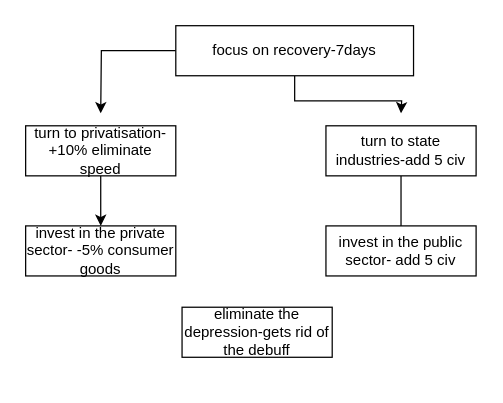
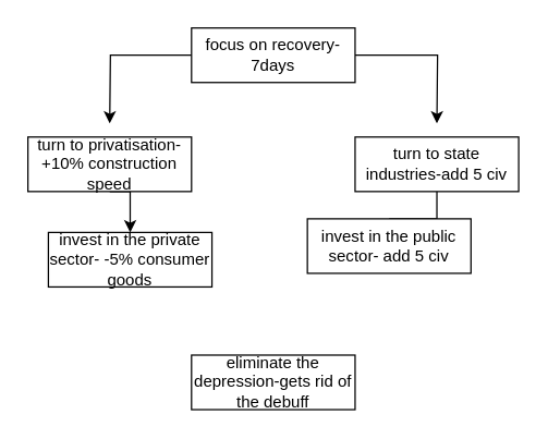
- <mxCell id="4" value="focus on recovery-7days" style="rounded=0;whiteSpace=wrap;html=1;" parent="1" vertex="1"><mxGeometry x="140" y="20" width="190" height="40" as="geometry" /></mxCell>
+ <mxCell id="4" value="focus on recovery-7days" style="rounded=0;whiteSpace=wrap;html=1;" parent="1" vertex="1"><mxGeometry x="140" y="20" width="120" height="40" as="geometry" /></mxCell>
- <mxCell id="6" value="turn to privatisation- +10% eliminate speed" style="rounded=0;whiteSpace=wrap;html=1;" parent="1" vertex="1"><mxGeometry x="20" y="100" width="120" height="40" as="geometry" /></mxCell>
+ <mxCell id="6" value="turn to privatisation- +10% construction speed" style="rounded=0;whiteSpace=wrap;html=1;" parent="1" vertex="1"><mxGeometry x="20" y="100" width="120" height="40" as="geometry" /></mxCell>
- <mxCell id="7" value="invest in the private sector- -5% consumer goods" style="rounded=0;whiteSpace=wrap;html=1;" parent="1" vertex="1"><mxGeometry x="20" y="180" width="120" height="40" as="geometry" /></mxCell>
+ <mxCell id="7" value="invest in the private sector- -5% consumer goods" style="rounded=0;whiteSpace=wrap;html=1;" parent="1" vertex="1"><mxGeometry x="35" y="170" width="120" height="40" as="geometry" /></mxCell>
- <mxCell id="11" value="invest in the public sector- add 5 civ" style="rounded=0;whiteSpace=wrap;html=1;" parent="1" vertex="1"><mxGeometry x="260" y="180" width="120" height="40" as="geometry" /></mxCell>
+ <mxCell id="11" value="invest in the public sector- add 5 civ" style="rounded=0;whiteSpace=wrap;html=1;" parent="1" vertex="1"><mxGeometry x="225" y="160" width="120" height="40" as="geometry" /></mxCell>
- <mxCell id="8" value="eliminate the depression-gets rid of the debuff" style="rounded=0;whiteSpace=wrap;html=1;" parent="1" vertex="1"><mxGeometry x="145" y="245" width="120" height="40" as="geometry" /></mxCell>
+ <mxCell id="8" value="eliminate the depression-gets rid of the debuff" style="rounded=0;whiteSpace=wrap;html=1;" parent="1" vertex="1"><mxGeometry x="140" y="260" width="120" height="40" as="geometry" /></mxCell>
